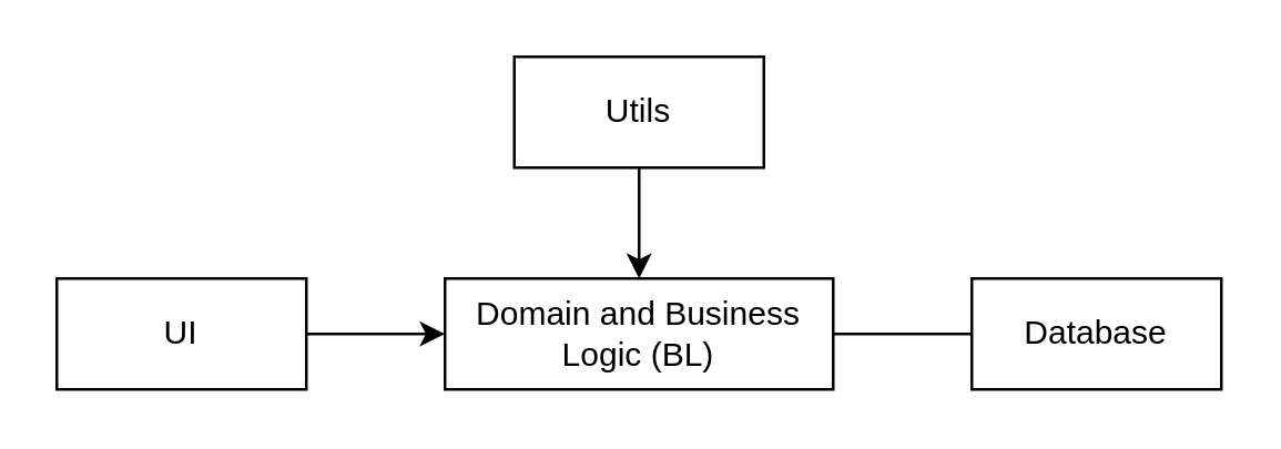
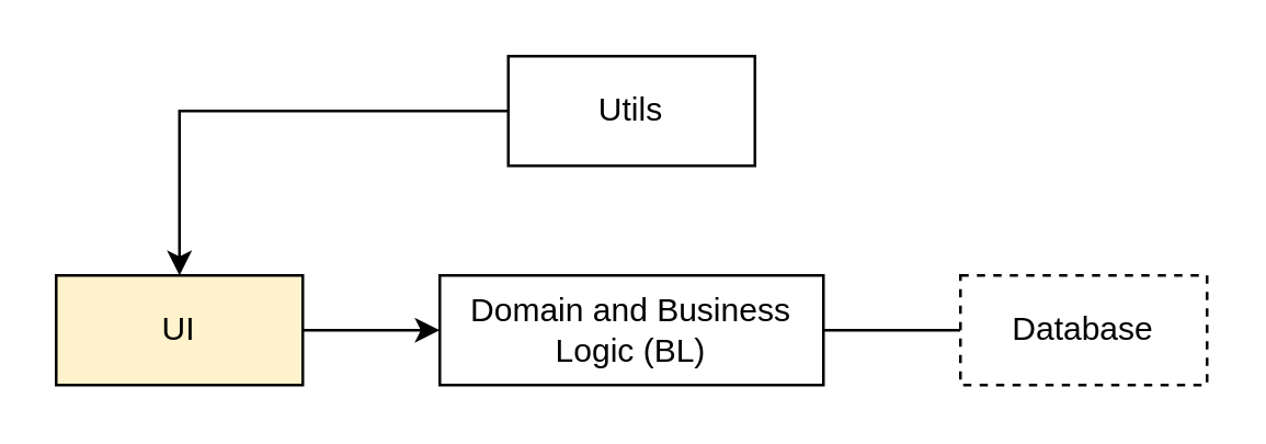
- <mxCell id="2" style="edgeStyle=orthogonalEdgeStyle;rounded=0;orthogonalLoop=1;jettySize=auto;html=1;entryX=0.5;entryY=0;entryDx=0;entryDy=0;" edge="1" parent="1" source="3" target="4"><mxGeometry relative="1" as="geometry" /></mxCell>
+ <mxCell id="2" style="edgeStyle=orthogonalEdgeStyle;rounded=0;orthogonalLoop=1;jettySize=auto;html=1;" edge="1" parent="1" source="3" target="8"><mxGeometry relative="1" as="geometry" /></mxCell>
- <mxCell id="8" value="UI" style="rounded=0;whiteSpace=wrap;html=1;" vertex="1" parent="1"><mxGeometry x="20" y="100" width="90" height="40" as="geometry" /></mxCell>
+ <mxCell id="8" value="UI" style="rounded=0;whiteSpace=wrap;html=1;fillColor=#fff2cc;" vertex="1" parent="1"><mxGeometry x="20" y="100" width="90" height="40" as="geometry" /></mxCell>
- <mxCell id="6" value="Database" style="rounded=0;whiteSpace=wrap;html=1;" vertex="1" parent="1"><mxGeometry x="350" y="100" width="90" height="40" as="geometry" /></mxCell>
+ <mxCell id="6" value="Database" style="rounded=0;whiteSpace=wrap;html=1;dashed=1;" vertex="1" parent="1"><mxGeometry x="350" y="100" width="90" height="40" as="geometry" /></mxCell>
